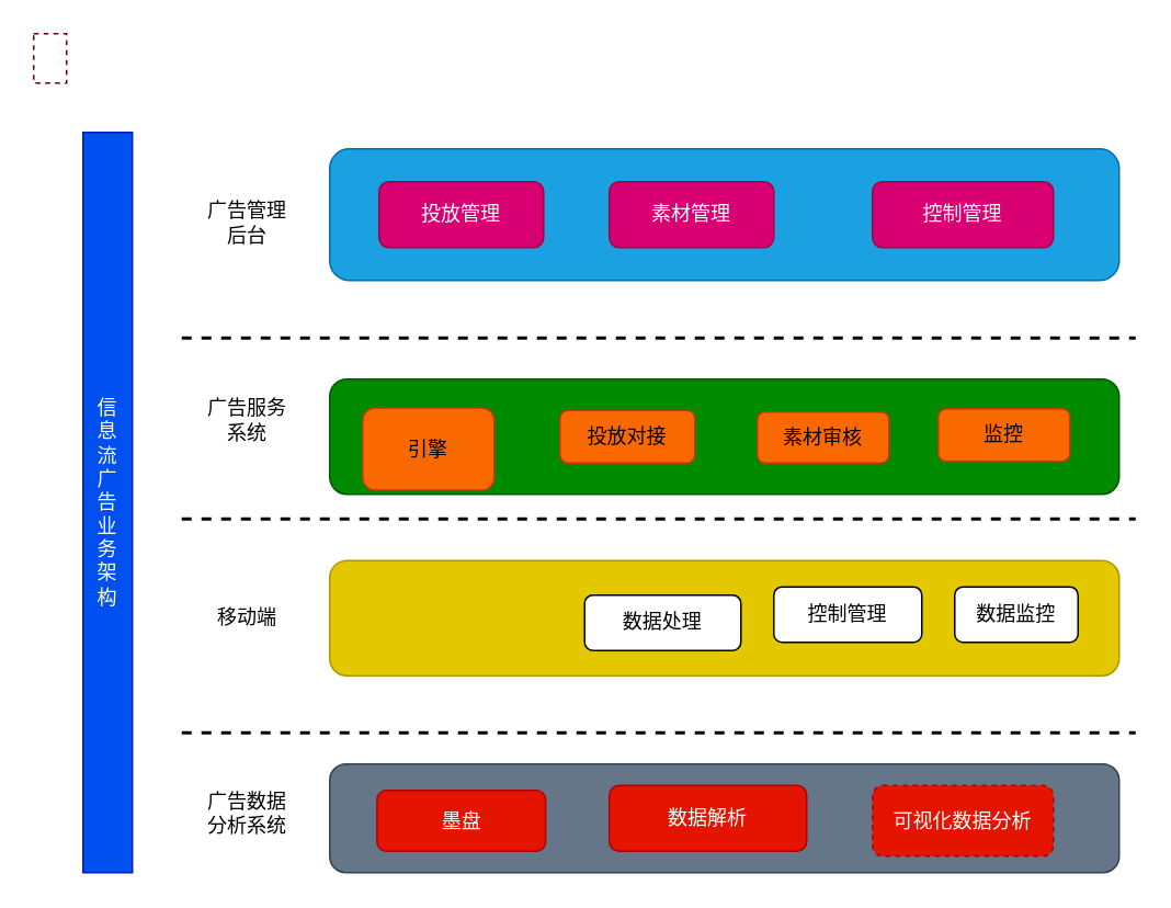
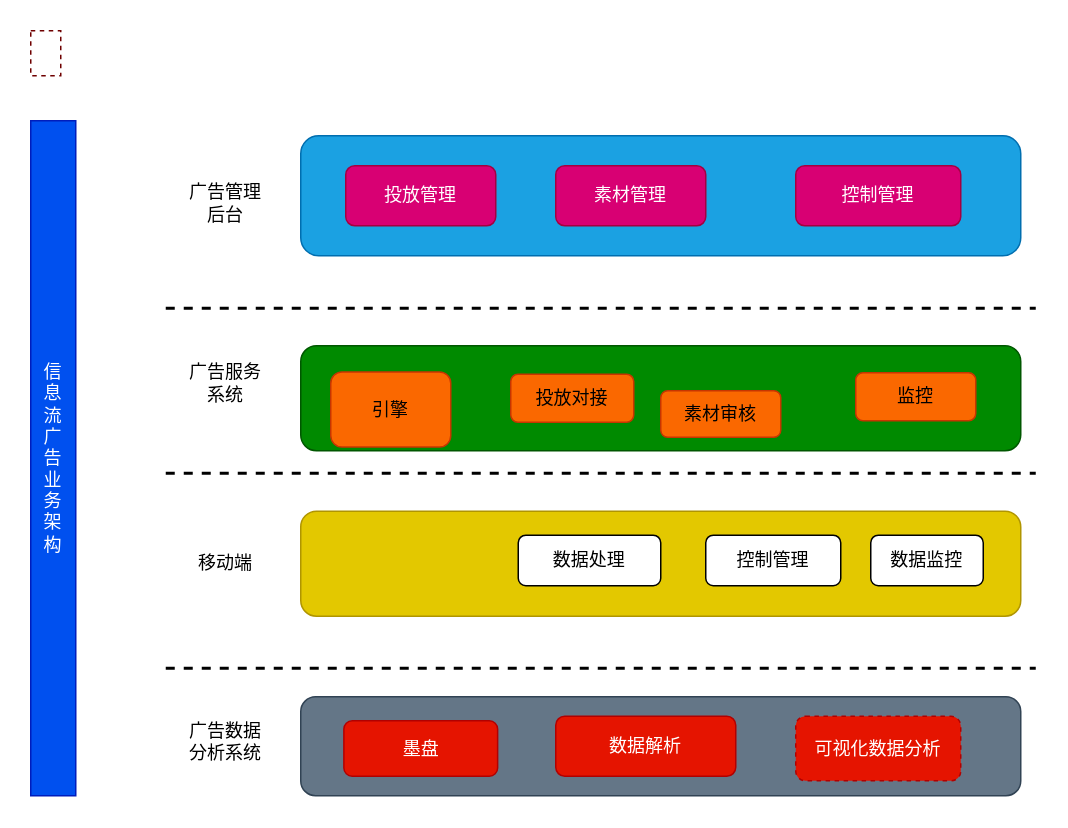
- <mxCell id="25" value="素材审核" style="rounded=1;whiteSpace=wrap;html=1;fillColor=#fa6800;fontColor=#000000;strokeColor=#C73500;" vertex="1" parent="1"><mxGeometry x="460" y="250" width="80" height="31" as="geometry" /></mxCell>
+ <mxCell id="25" value="素材审核" style="rounded=1;whiteSpace=wrap;html=1;fillColor=#fa6800;fontColor=#000000;strokeColor=#C73500;" vertex="1" parent="1"><mxGeometry x="440" y="260" width="80" height="31" as="geometry" /></mxCell>
- <mxCell id="2" value="信&lt;br&gt;息&lt;br&gt;流&lt;br&gt;广&lt;br&gt;告&lt;br&gt;业&lt;br&gt;务&lt;br&gt;架&lt;br&gt;构" style="rounded=0;html=1;labelPosition=center;verticalLabelPosition=middle;align=center;verticalAlign=middle;whiteSpace=wrap;horizontal=1;fillColor=#0050ef;fontColor=#ffffff;strokeColor=#001DBC;" vertex="1" parent="1"><mxGeometry x="50" y="80" width="30" height="450" as="geometry" /></mxCell>
+ <mxCell id="2" value="信&lt;br&gt;息&lt;br&gt;流&lt;br&gt;广&lt;br&gt;告&lt;br&gt;业&lt;br&gt;务&lt;br&gt;架&lt;br&gt;构" style="rounded=0;html=1;labelPosition=center;verticalLabelPosition=middle;align=center;verticalAlign=middle;whiteSpace=wrap;horizontal=1;fillColor=#0050ef;fontColor=#ffffff;strokeColor=#001DBC;" vertex="1" parent="1"><mxGeometry x="20" y="80" width="30" height="450" as="geometry" /></mxCell>
- <mxCell id="17" value="数据处理" style="rounded=1;whiteSpace=wrap;html=1;" vertex="1" parent="1"><mxGeometry x="355" y="361.25" width="95" height="33.75" as="geometry" /></mxCell>
+ <mxCell id="17" value="数据处理" style="rounded=1;whiteSpace=wrap;html=1;" vertex="1" parent="1"><mxGeometry x="345" y="356.25" width="95" height="33.75" as="geometry" /></mxCell>
